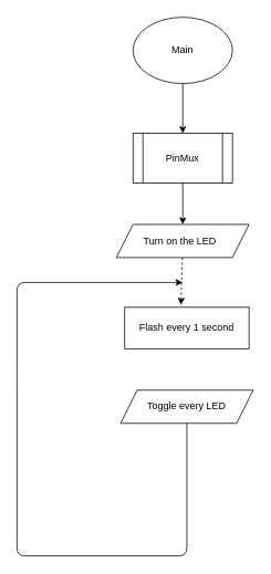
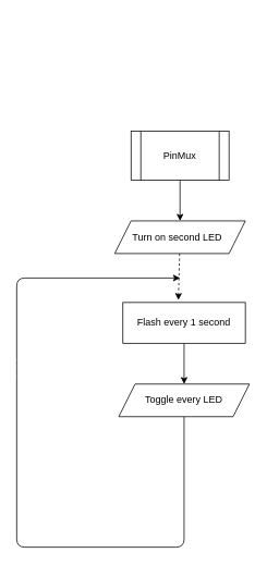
- <mxCell id="3" value="Main" style="ellipse;whiteSpace=wrap;html=1;" vertex="1" parent="1"><mxGeometry x="160" y="20" width="120" height="80" as="geometry" /></mxCell>
- <mxCell id="2" style="edgeStyle=none;html=1;entryX=0.5;entryY=0;entryDx=0;entryDy=0;" edge="1" parent="1" source="3" target="5"><mxGeometry relative="1" as="geometry" /></mxCell>
- <mxCell id="7" value="Turn on the LED&amp;nbsp;&amp;nbsp;" style="shape=parallelogram;perimeter=parallelogramPerimeter;whiteSpace=wrap;html=1;fixedSize=1;" vertex="1" parent="1"><mxGeometry x="140" y="270" width="160" height="40" as="geometry" /></mxCell>
+ <mxCell id="7" value="Turn on second LED&amp;nbsp;&amp;nbsp;" style="shape=parallelogram;perimeter=parallelogramPerimeter;whiteSpace=wrap;html=1;fixedSize=1;" vertex="1" parent="1"><mxGeometry x="140" y="270" width="160" height="40" as="geometry" /></mxCell>
+ <mxCell id="8" style="edgeStyle=none;html=1;exitX=0.5;exitY=1;exitDx=0;exitDy=0;entryX=0.5;entryY=0;entryDx=0;entryDy=0;" edge="1" parent="1" source="9" target="11"><mxGeometry relative="1" as="geometry" /></mxCell>
